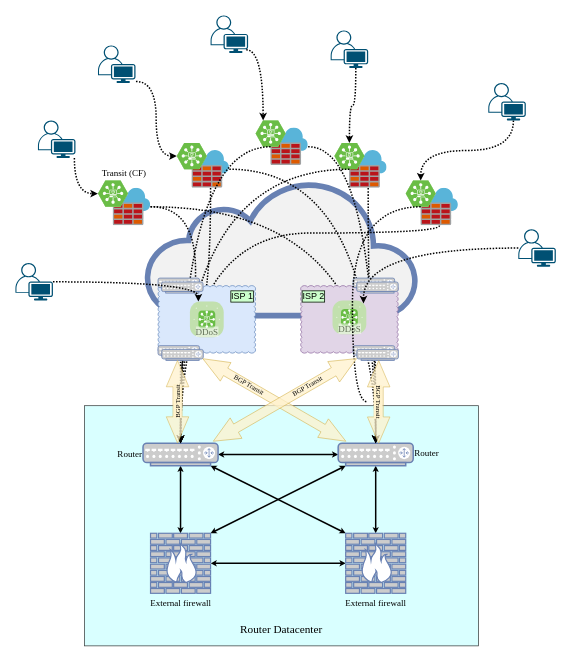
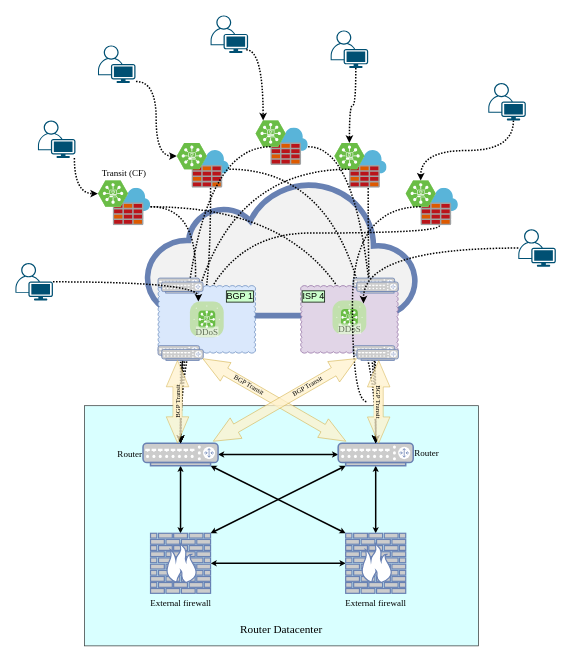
- <mxCell id="48" value="ISP 1 " style="whiteSpace=wrap;html=1;shape=mxgraph.basic.cloud_rect;fillColor=#dae8fc;verticalAlign=top;align=right;labelBackgroundColor=#CCFFCC;labelBorderColor=default;strokeColor=#6c8ebf;" parent="47" vertex="1"><mxGeometry y="10" width="130" height="90" as="geometry" /></mxCell>
+ <mxCell id="48" value="BGP 1 " style="whiteSpace=wrap;html=1;shape=mxgraph.basic.cloud_rect;fillColor=#dae8fc;verticalAlign=top;align=right;labelBackgroundColor=#CCFFCC;labelBorderColor=default;strokeColor=#6c8ebf;" parent="47" vertex="1"><mxGeometry y="10" width="130" height="90" as="geometry" /></mxCell>
- <mxCell id="37" value="ISP 2 " style="whiteSpace=wrap;html=1;shape=mxgraph.basic.cloud_rect;fillColor=#e1d5e7;verticalAlign=top;align=left;labelBackgroundColor=#CCFFCC;labelBorderColor=default;strokeColor=#9673a6;" parent="36" vertex="1"><mxGeometry y="10" width="130" height="90" as="geometry" /></mxCell>
+ <mxCell id="37" value="ISP 4 " style="whiteSpace=wrap;html=1;shape=mxgraph.basic.cloud_rect;fillColor=#e1d5e7;verticalAlign=top;align=left;labelBackgroundColor=#CCFFCC;labelBorderColor=default;strokeColor=#9673a6;" parent="36" vertex="1"><mxGeometry y="10" width="130" height="90" as="geometry" /></mxCell>
